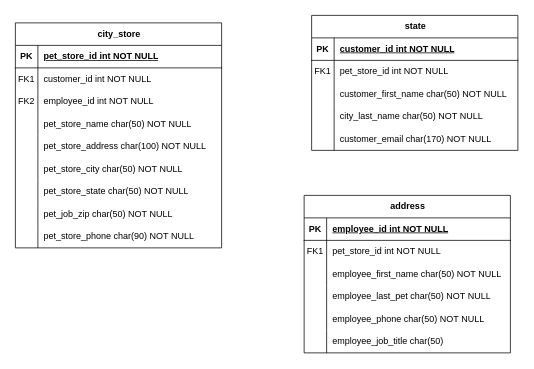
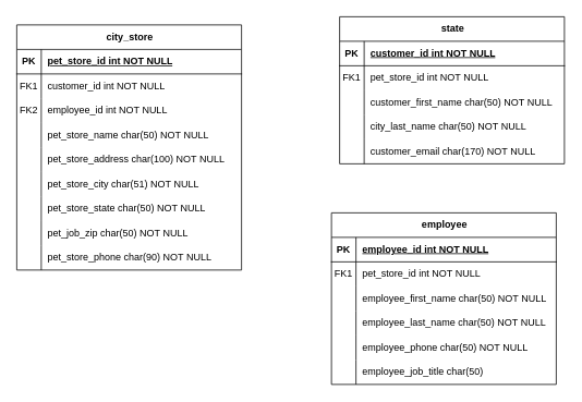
- <mxCell id="20" value="&lt;span style=&quot;text-wrap-mode: nowrap;&quot;&gt;pet_store_city char(50) NOT NULL&lt;/span&gt;" style="shape=partialRectangle;connectable=0;fillColor=none;top=0;left=0;bottom=0;right=0;align=left;spacingLeft=6;overflow=hidden;whiteSpace=wrap;html=1;" vertex="1" parent="18"><mxGeometry x="30" width="245" height="30" as="geometry"><mxRectangle width="245" height="30" as="alternateBounds" /></mxGeometry></mxCell>
+ <mxCell id="20" value="&lt;span style=&quot;text-wrap-mode: nowrap;&quot;&gt;pet_store_city char(51) NOT NULL&lt;/span&gt;" style="shape=partialRectangle;connectable=0;fillColor=none;top=0;left=0;bottom=0;right=0;align=left;spacingLeft=6;overflow=hidden;whiteSpace=wrap;html=1;" vertex="1" parent="18"><mxGeometry x="30" width="245" height="30" as="geometry"><mxRectangle width="245" height="30" as="alternateBounds" /></mxGeometry></mxCell>
- <mxCell id="30" value="address" style="shape=table;startSize=30;container=1;collapsible=1;childLayout=tableLayout;fixedRows=1;rowLines=0;fontStyle=1;align=center;resizeLast=1;html=1;" vertex="1" parent="1"><mxGeometry x="405" y="260" width="275" height="210" as="geometry" /></mxCell>
+ <mxCell id="30" value="employee" style="shape=table;startSize=30;container=1;collapsible=1;childLayout=tableLayout;fixedRows=1;rowLines=0;fontStyle=1;align=center;resizeLast=1;html=1;" vertex="1" parent="1"><mxGeometry x="405" y="260" width="275" height="210" as="geometry" /></mxCell>
- <mxCell id="42" value="&lt;span style=&quot;text-wrap-mode: nowrap;&quot;&gt;employee_last_pet char(50) NOT NULL&lt;/span&gt;" style="shape=partialRectangle;connectable=0;fillColor=none;top=0;left=0;bottom=0;right=0;align=left;spacingLeft=6;overflow=hidden;whiteSpace=wrap;html=1;" vertex="1" parent="40"><mxGeometry x="30" width="245" height="30" as="geometry"><mxRectangle width="245" height="30" as="alternateBounds" /></mxGeometry></mxCell>
+ <mxCell id="42" value="&lt;span style=&quot;text-wrap-mode: nowrap;&quot;&gt;employee_last_name char(50) NOT NULL&lt;/span&gt;" style="shape=partialRectangle;connectable=0;fillColor=none;top=0;left=0;bottom=0;right=0;align=left;spacingLeft=6;overflow=hidden;whiteSpace=wrap;html=1;" vertex="1" parent="40"><mxGeometry x="30" width="245" height="30" as="geometry"><mxRectangle width="245" height="30" as="alternateBounds" /></mxGeometry></mxCell>
